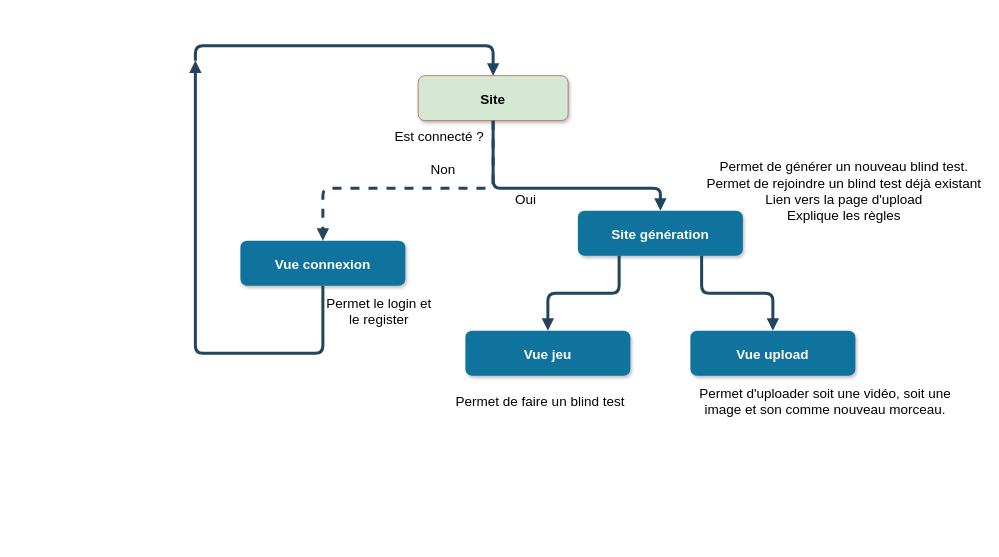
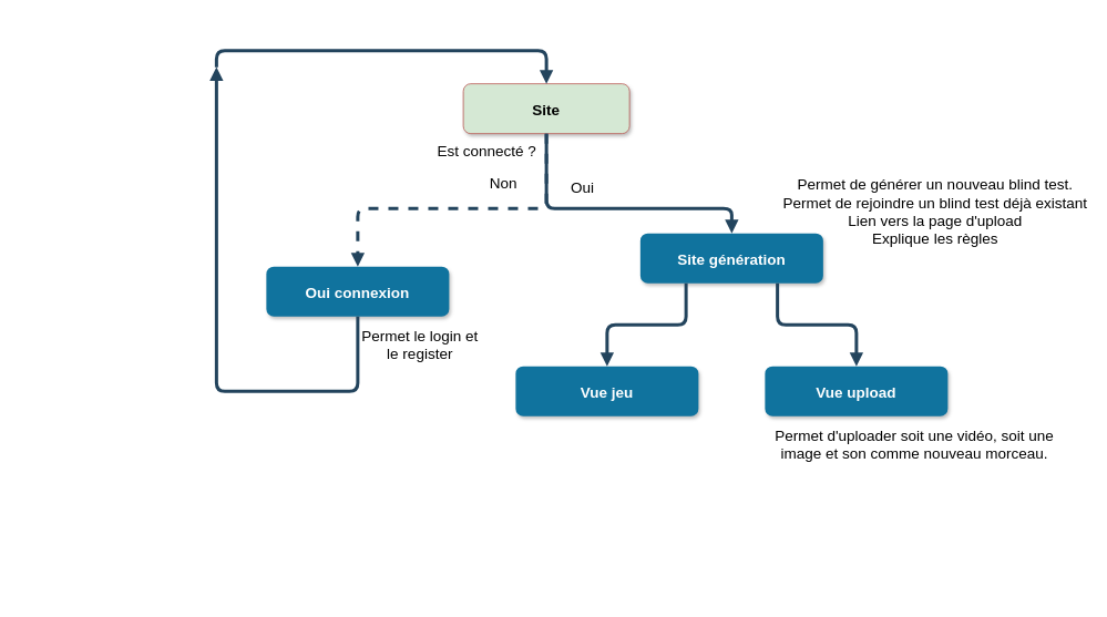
- <mxCell id="6" value="Non" style="text;html=1;strokeColor=none;fillColor=none;align=center;verticalAlign=middle;rounded=0;fontSize=18;" parent="1" vertex="1"><mxGeometry x="560" y="210" width="60" height="30" as="geometry" /></mxCell>
+ <mxCell id="6" value="Non" style="text;html=1;strokeColor=none;fillColor=none;align=center;verticalAlign=middle;rounded=0;fontSize=18;" parent="1" vertex="1"><mxGeometry x="575" y="205" width="60" height="30" as="geometry" /></mxCell>
- <mxCell id="7" value="Oui" style="text;html=1;strokeColor=none;fillColor=none;align=center;verticalAlign=middle;rounded=0;fontSize=18;" parent="1" vertex="1"><mxGeometry x="670" y="250" width="60" height="30" as="geometry" /></mxCell>
+ <mxCell id="7" value="Oui" style="text;html=1;strokeColor=none;fillColor=none;align=center;verticalAlign=middle;rounded=0;fontSize=18;" parent="1" vertex="1"><mxGeometry x="670" y="210" width="60" height="30" as="geometry" /></mxCell>
- <mxCell id="9" value="Vue connexion" style="rounded=1;fillColor=#10739E;strokeColor=none;shadow=1;gradientColor=none;fontStyle=1;fontColor=#FFFFFF;fontSize=18;" parent="1" vertex="1"><mxGeometry x="320" y="320" width="220" height="60" as="geometry" /></mxCell>
+ <mxCell id="9" value="Oui connexion" style="rounded=1;fillColor=#10739E;strokeColor=none;shadow=1;gradientColor=none;fontStyle=1;fontColor=#FFFFFF;fontSize=18;" parent="1" vertex="1"><mxGeometry x="320" y="320" width="220" height="60" as="geometry" /></mxCell>
- <mxCell id="18" value="Permet de faire un blind test" style="text;html=1;strokeColor=none;fillColor=none;align=center;verticalAlign=middle;rounded=0;fontSize=18;whiteSpace=wrap;" parent="1" vertex="1"><mxGeometry x="590" y="510" width="260" height="50" as="geometry" /></mxCell>
